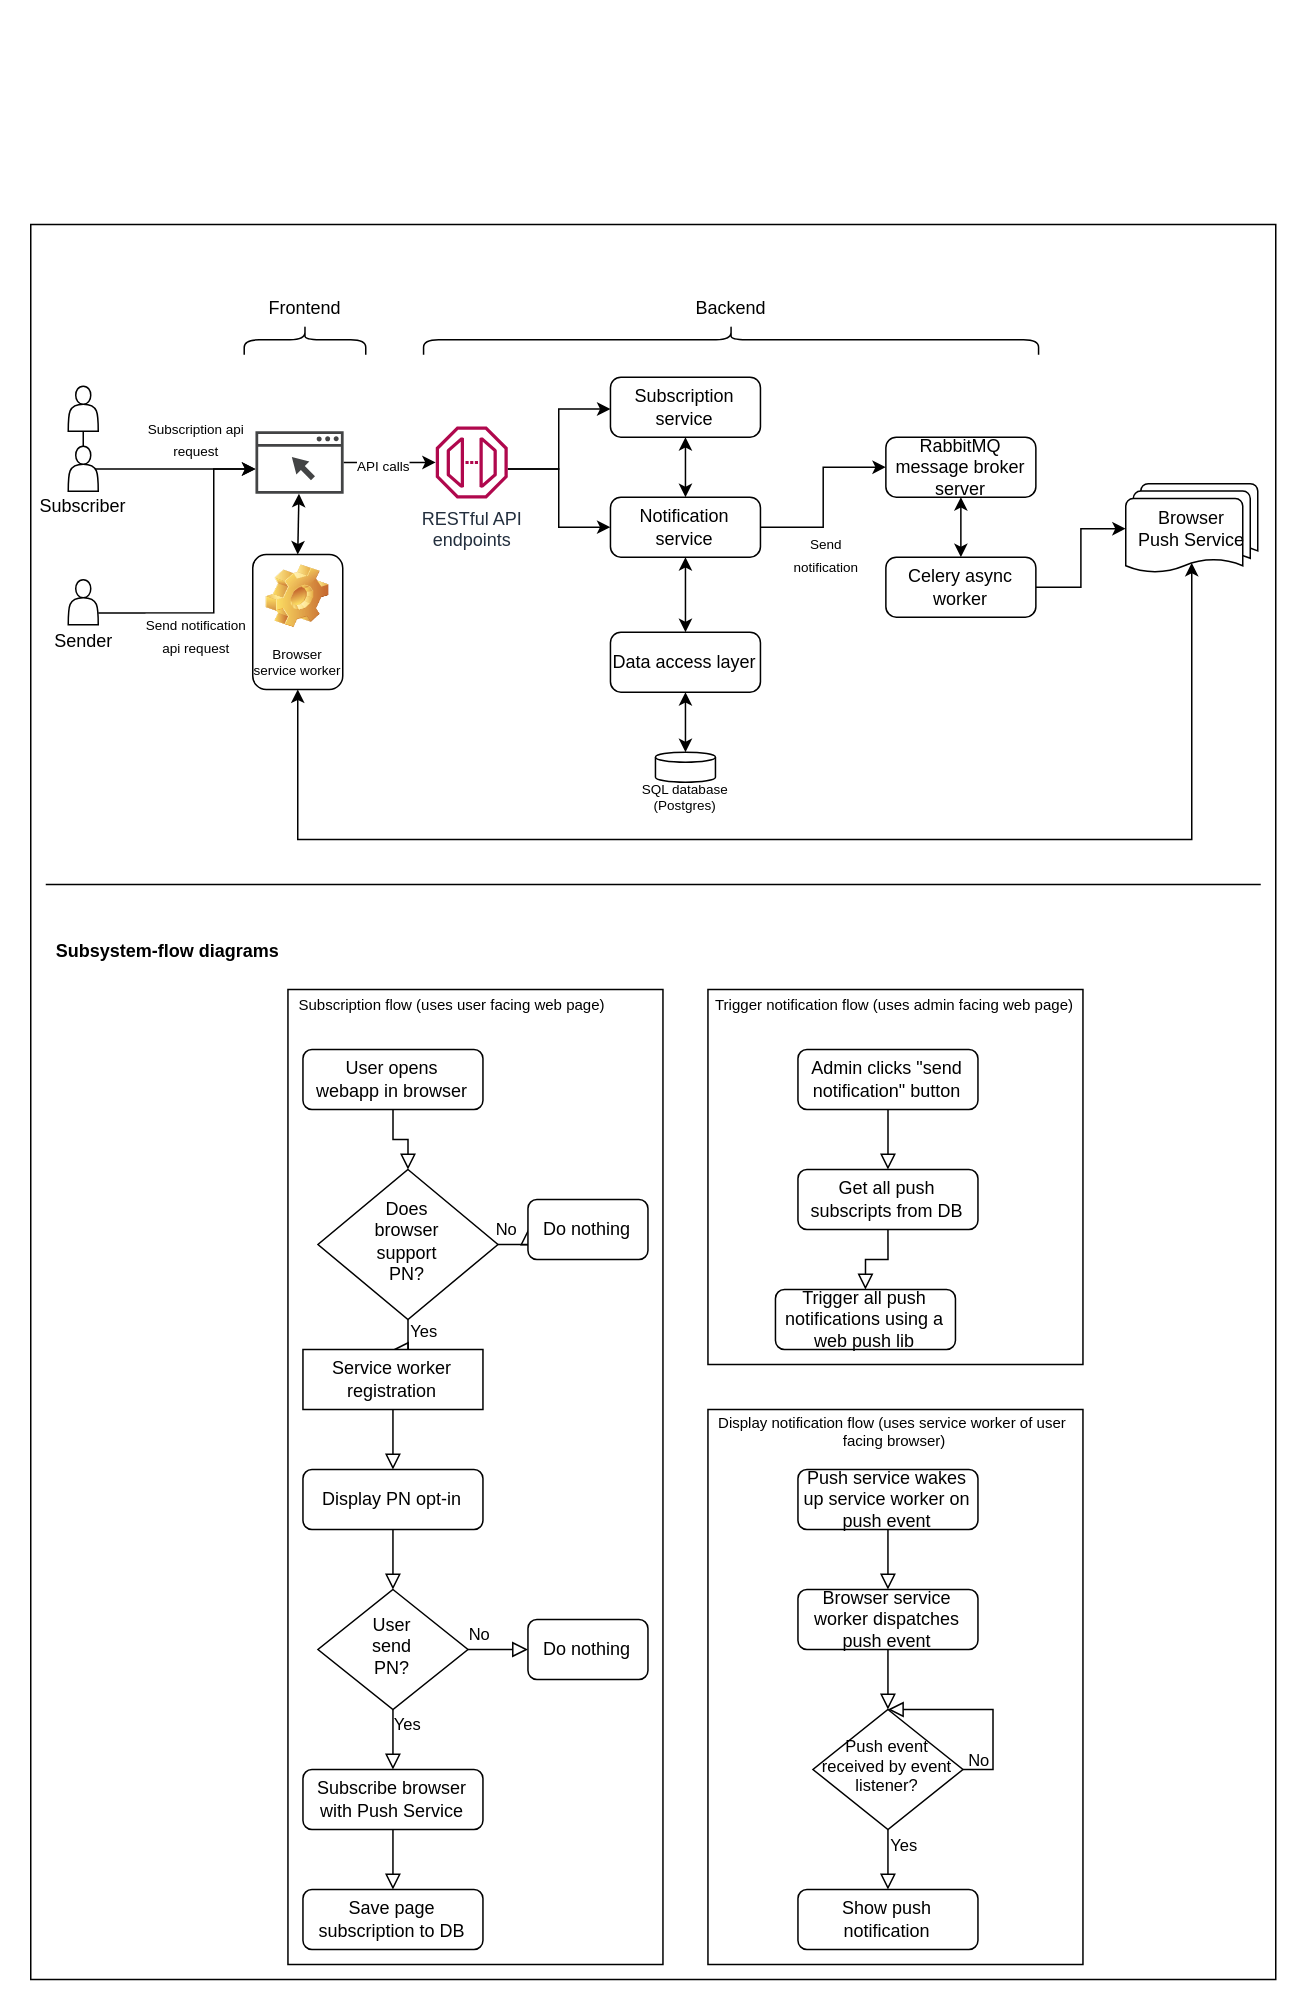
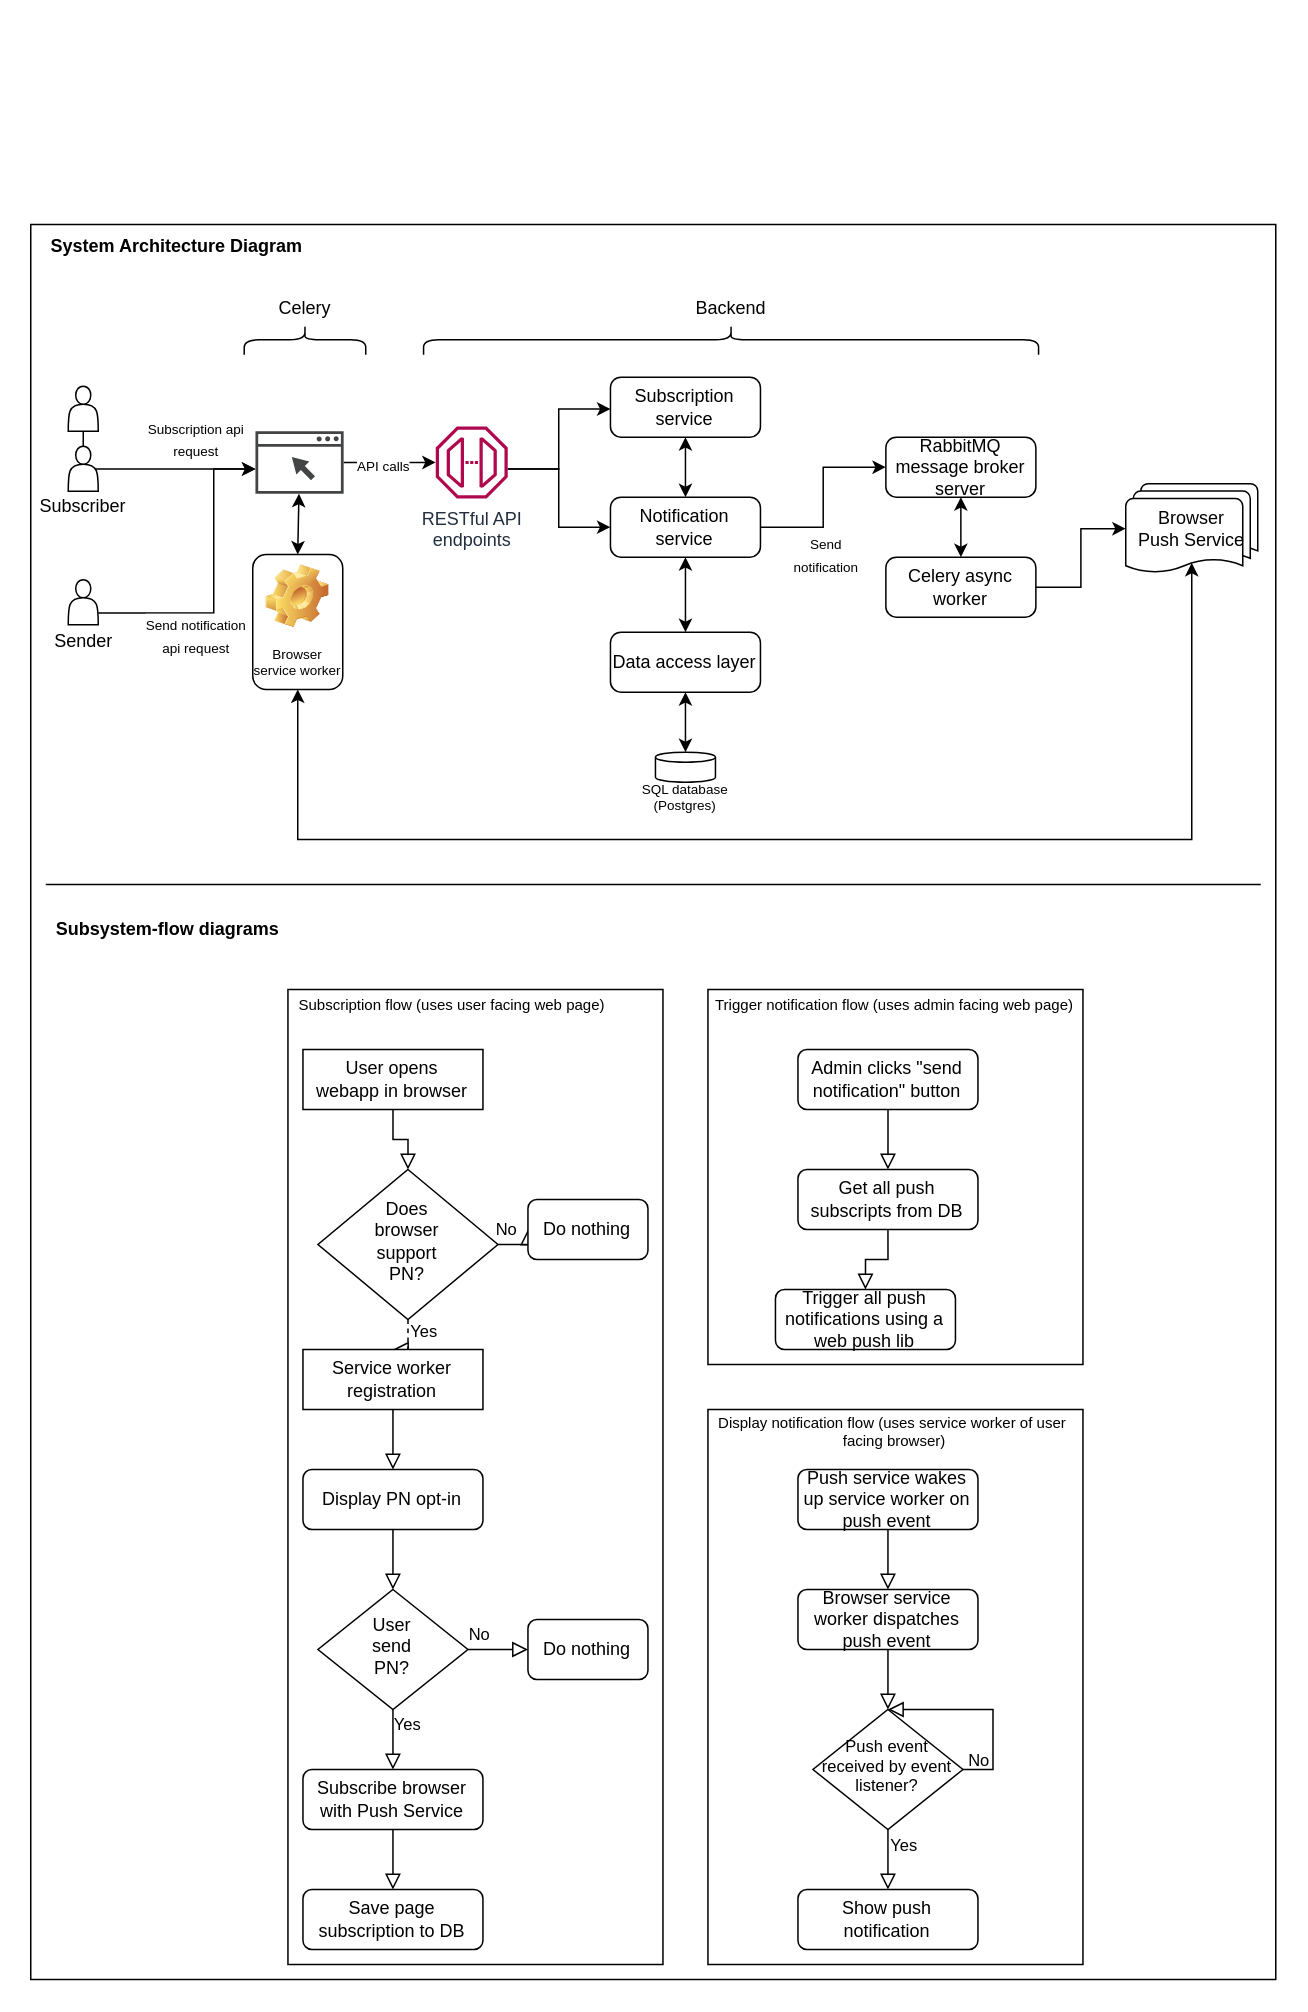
+ <mxCell id="76" value="System Architecture Diagram" style="text;html=1;strokeColor=none;fillColor=none;align=center;verticalAlign=middle;whiteSpace=wrap;rounded=0;fontSize=12;fontStyle=1" vertex="1" parent="1"><mxGeometry x="25" width="185" height="30" as="geometry" y="149" /></mxCell>
- <mxCell id="64" value="Frontend" style="text;html=1;strokeColor=none;fillColor=none;align=center;verticalAlign=middle;whiteSpace=wrap;rounded=0;fontSize=12;" vertex="1" parent="1"><mxGeometry x="172.82" y="190.02" width="60" height="30" as="geometry" /></mxCell>
+ <mxCell id="64" value="Celery" style="text;html=1;strokeColor=none;fillColor=none;align=center;verticalAlign=middle;whiteSpace=wrap;rounded=0;fontSize=12;" vertex="1" parent="1"><mxGeometry x="172.82" y="190.02" width="60" height="30" as="geometry" /></mxCell>
- <mxCell id="77" value="Subsystem-flow diagrams" style="text;html=1;strokeColor=none;fillColor=none;align=center;verticalAlign=middle;whiteSpace=wrap;rounded=0;fontSize=12;fontStyle=1" vertex="1" parent="1"><mxGeometry x="23" y="619" width="177" height="30" as="geometry" /></mxCell>
+ <mxCell id="77" value="Subsystem-flow diagrams" style="text;html=1;strokeColor=none;fillColor=none;align=center;verticalAlign=middle;whiteSpace=wrap;rounded=0;fontSize=12;fontStyle=1" vertex="1" parent="1"><mxGeometry x="23" y="604" width="177" height="30" as="geometry" /></mxCell>
- <mxCell id="5" value="User opens&lt;br&gt;webapp in browser" style="rounded=1;whiteSpace=wrap;html=1;fontSize=12;glass=0;strokeWidth=1;shadow=0;" vertex="1" parent="1"><mxGeometry x="201.47" y="699" width="120" height="40" as="geometry" /></mxCell>
+ <mxCell id="5" value="User opens&lt;br&gt;webapp in browser" style="whiteSpace=wrap;html=1;fontSize=12;glass=0;strokeWidth=1;shadow=0;rounded=0;" vertex="1" parent="1"><mxGeometry x="201.47" y="699" width="120" height="40" as="geometry" /></mxCell>
- <mxCell id="6" value="Yes" style="rounded=0;html=1;jettySize=auto;orthogonalLoop=1;fontSize=11;endArrow=block;endFill=0;endSize=8;strokeWidth=1;shadow=0;labelBackgroundColor=none;edgeStyle=orthogonalEdgeStyle;entryX=0.5;entryY=0;entryDx=0;entryDy=0;" edge="1" parent="1" source="8" target="17"><mxGeometry x="-0.5" y="10" relative="1" as="geometry"><mxPoint as="offset" /><mxPoint x="241.47" y="899" as="targetPoint" /></mxGeometry></mxCell>
+ <mxCell id="6" value="Yes" style="rounded=0;html=1;jettySize=auto;orthogonalLoop=1;fontSize=11;endArrow=block;endFill=0;endSize=8;strokeWidth=1;shadow=0;labelBackgroundColor=none;edgeStyle=orthogonalEdgeStyle;entryX=0.5;entryY=0;entryDx=0;entryDy=0;dashed=1;" edge="1" parent="1" source="8" target="17"><mxGeometry x="-0.5" y="10" relative="1" as="geometry"><mxPoint as="offset" /><mxPoint x="241.47" y="899" as="targetPoint" /></mxGeometry></mxCell>
